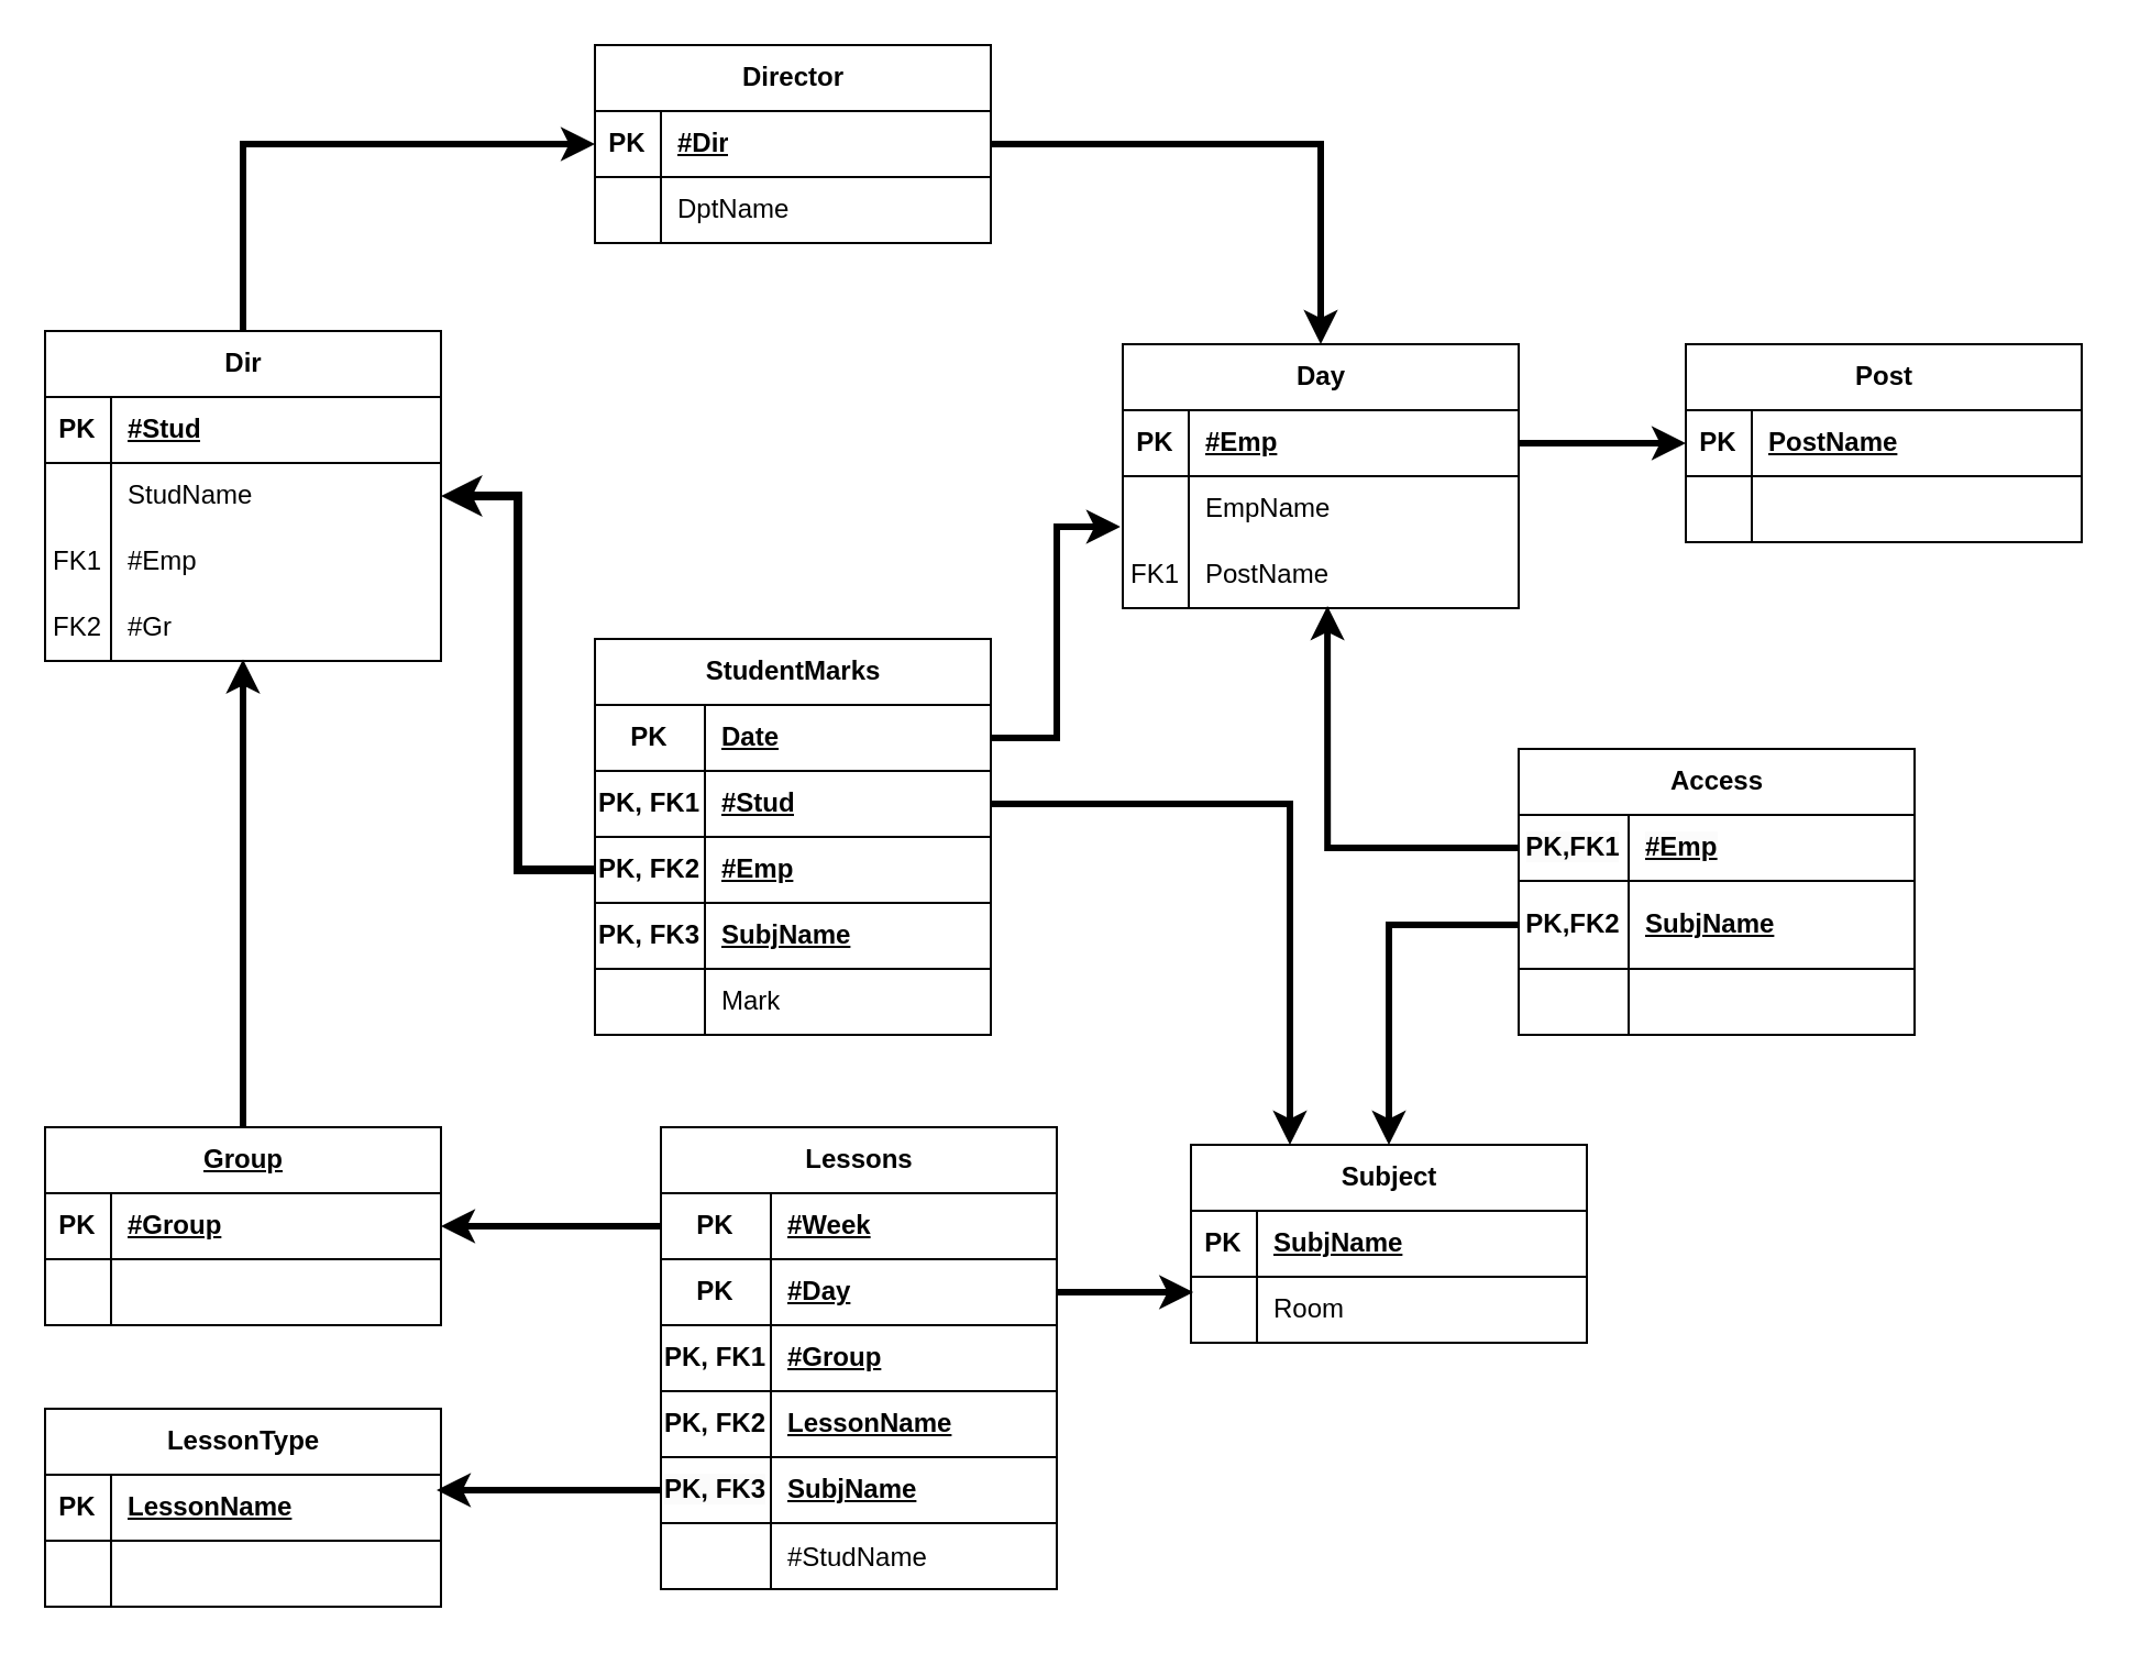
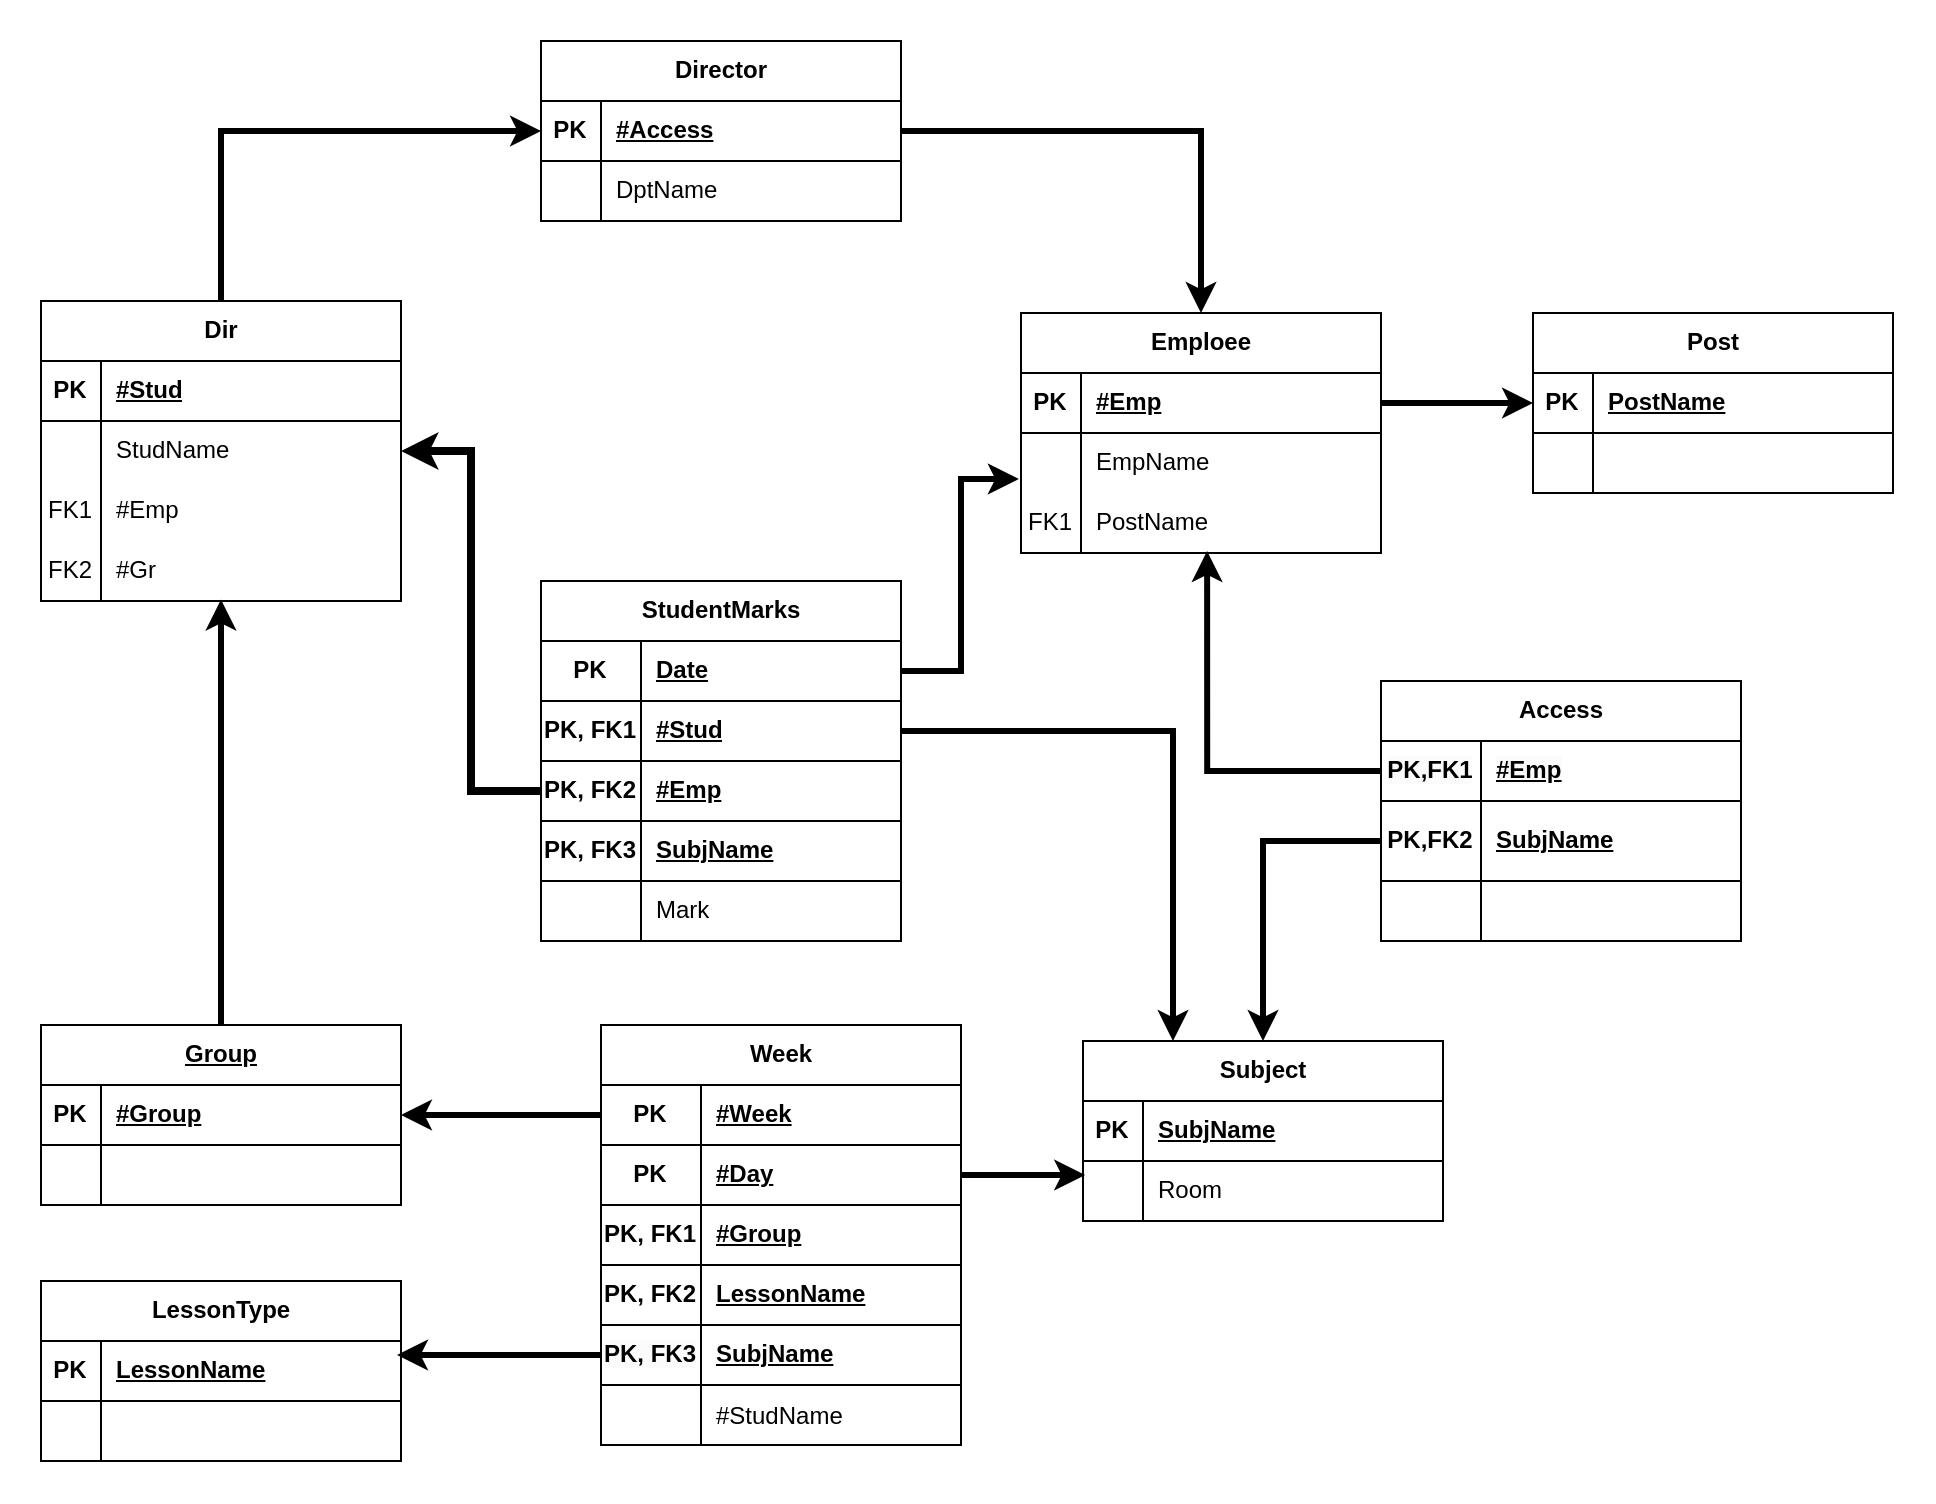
- <mxCell id="112" value="#Dir" style="shape=partialRectangle;connectable=0;fillColor=none;top=0;left=0;bottom=0;right=0;align=left;spacingLeft=6;fontStyle=5;overflow=hidden;whiteSpace=wrap;html=1;" vertex="1" parent="110"><mxGeometry x="30" width="150" height="30" as="geometry"><mxRectangle width="150" height="30" as="alternateBounds" /></mxGeometry></mxCell>
+ <mxCell id="112" value="#Access" style="shape=partialRectangle;connectable=0;fillColor=none;top=0;left=0;bottom=0;right=0;align=left;spacingLeft=6;fontStyle=5;overflow=hidden;whiteSpace=wrap;html=1;" vertex="1" parent="110"><mxGeometry x="30" width="150" height="30" as="geometry"><mxRectangle width="150" height="30" as="alternateBounds" /></mxGeometry></mxCell>
- <mxCell id="16" value="Day" style="shape=table;startSize=30;container=1;collapsible=1;childLayout=tableLayout;fixedRows=1;rowLines=0;fontStyle=1;align=center;resizeLast=1;html=1;" vertex="1" parent="1"><mxGeometry x="510" y="156" width="180" height="120" as="geometry" /></mxCell>
+ <mxCell id="16" value="Emploee" style="shape=table;startSize=30;container=1;collapsible=1;childLayout=tableLayout;fixedRows=1;rowLines=0;fontStyle=1;align=center;resizeLast=1;html=1;" vertex="1" parent="1"><mxGeometry x="510" y="156" width="180" height="120" as="geometry" /></mxCell>
- <mxCell id="42" value="Lessons" style="shape=table;startSize=30;container=1;collapsible=1;childLayout=tableLayout;fixedRows=1;rowLines=0;fontStyle=1;align=center;resizeLast=1;html=1;columnLines=1;resizeLastRow=0;absoluteArcSize=0;swimlaneHead=1;top=1;bottom=1;left=1;right=1;fillOpacity=100;overflow=visible;strokeOpacity=100;swimlaneLine=1;" vertex="1" parent="1"><mxGeometry x="300" y="512" width="180" height="210" as="geometry"><mxRectangle x="270" y="530" width="90" height="30" as="alternateBounds" /></mxGeometry></mxCell>
+ <mxCell id="42" value="Week" style="shape=table;startSize=30;container=1;collapsible=1;childLayout=tableLayout;fixedRows=1;rowLines=0;fontStyle=1;align=center;resizeLast=1;html=1;columnLines=1;resizeLastRow=0;absoluteArcSize=0;swimlaneHead=1;top=1;bottom=1;left=1;right=1;fillOpacity=100;overflow=visible;strokeOpacity=100;swimlaneLine=1;" vertex="1" parent="1"><mxGeometry x="300" y="512" width="180" height="210" as="geometry"><mxRectangle x="270" y="530" width="90" height="30" as="alternateBounds" /></mxGeometry></mxCell>
